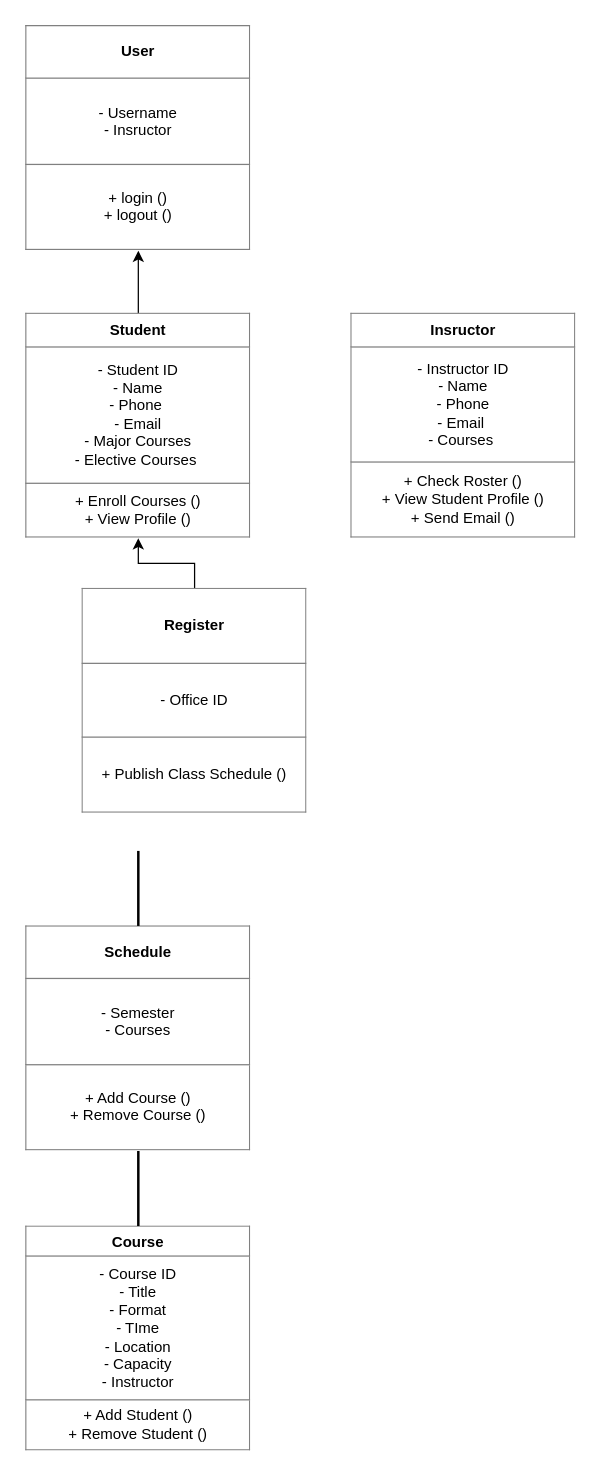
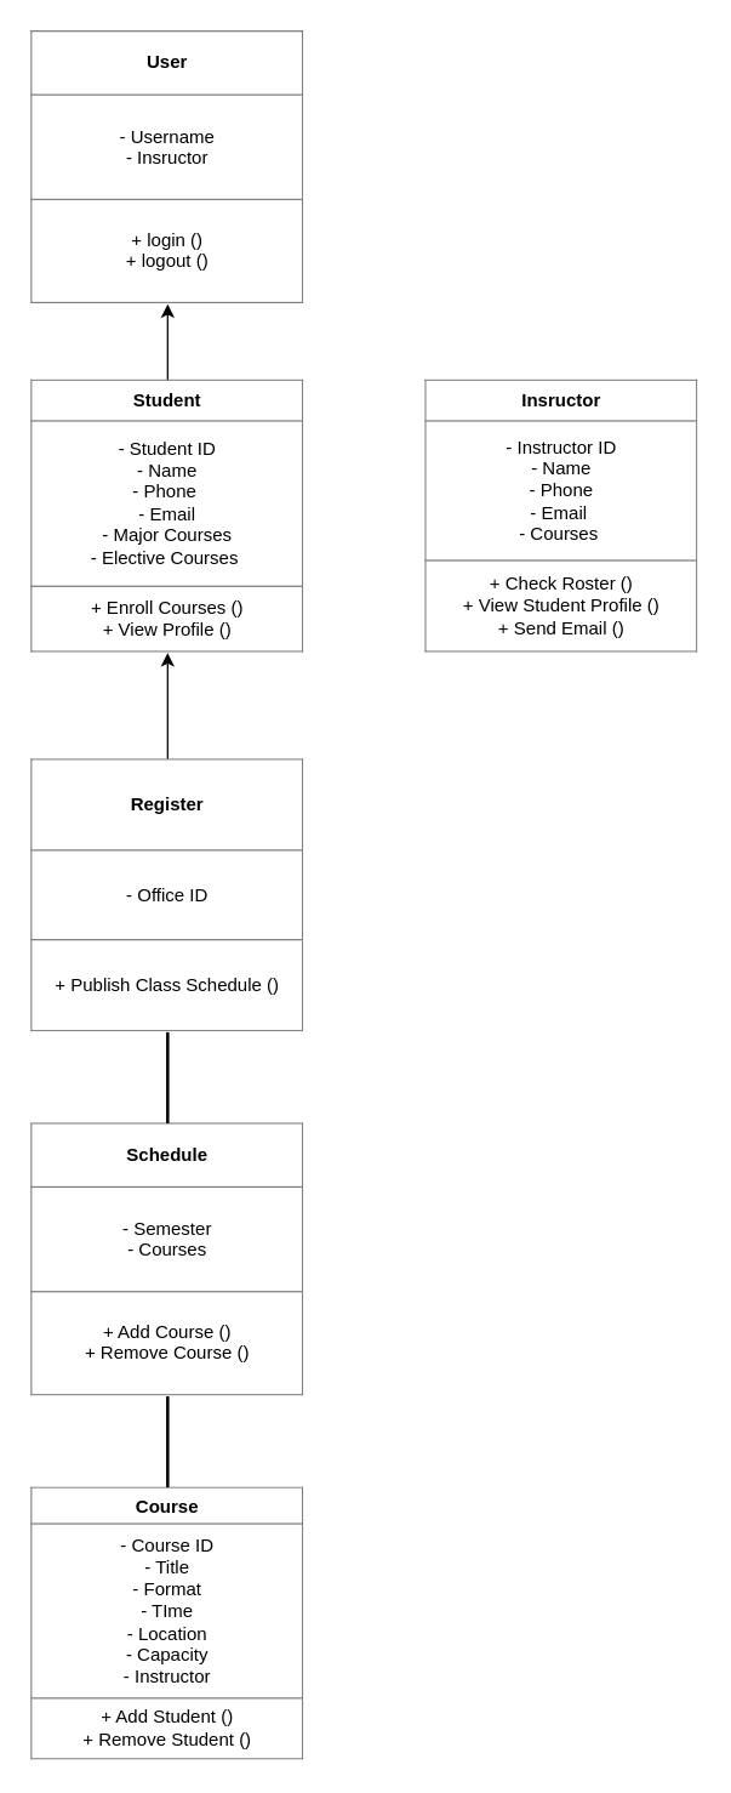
- <mxCell id="7" value="&lt;table border=&quot;1&quot; width=&quot;100%&quot; height=&quot;100%&quot; cellpadding=&quot;4&quot; style=&quot;width:100%;height:100%;border-collapse:collapse;&quot;&gt;&lt;tbody&gt;&lt;tr&gt;&lt;th align=&quot;center&quot;&gt;Register&lt;/th&gt;&lt;/tr&gt;&lt;tr&gt;&lt;td align=&quot;center&quot;&gt;- Office ID&lt;/td&gt;&lt;/tr&gt;&lt;tr&gt;&lt;td align=&quot;center&quot;&gt;+ Publish Class Schedule ()&lt;/td&gt;&lt;/tr&gt;&lt;/tbody&gt;&lt;/table&gt;" style="text;html=1;whiteSpace=wrap;strokeColor=none;fillColor=none;overflow=fill;" vertex="1" parent="1"><mxGeometry x="65" y="470" width="180" height="180" as="geometry" /></mxCell>
+ <mxCell id="7" value="&lt;table border=&quot;1&quot; width=&quot;100%&quot; height=&quot;100%&quot; cellpadding=&quot;4&quot; style=&quot;width:100%;height:100%;border-collapse:collapse;&quot;&gt;&lt;tbody&gt;&lt;tr&gt;&lt;th align=&quot;center&quot;&gt;Register&lt;/th&gt;&lt;/tr&gt;&lt;tr&gt;&lt;td align=&quot;center&quot;&gt;- Office ID&lt;/td&gt;&lt;/tr&gt;&lt;tr&gt;&lt;td align=&quot;center&quot;&gt;+ Publish Class Schedule ()&lt;/td&gt;&lt;/tr&gt;&lt;/tbody&gt;&lt;/table&gt;" style="text;html=1;whiteSpace=wrap;strokeColor=none;fillColor=none;overflow=fill;" vertex="1" parent="1"><mxGeometry x="20" y="500" width="180" height="180" as="geometry" /></mxCell>
